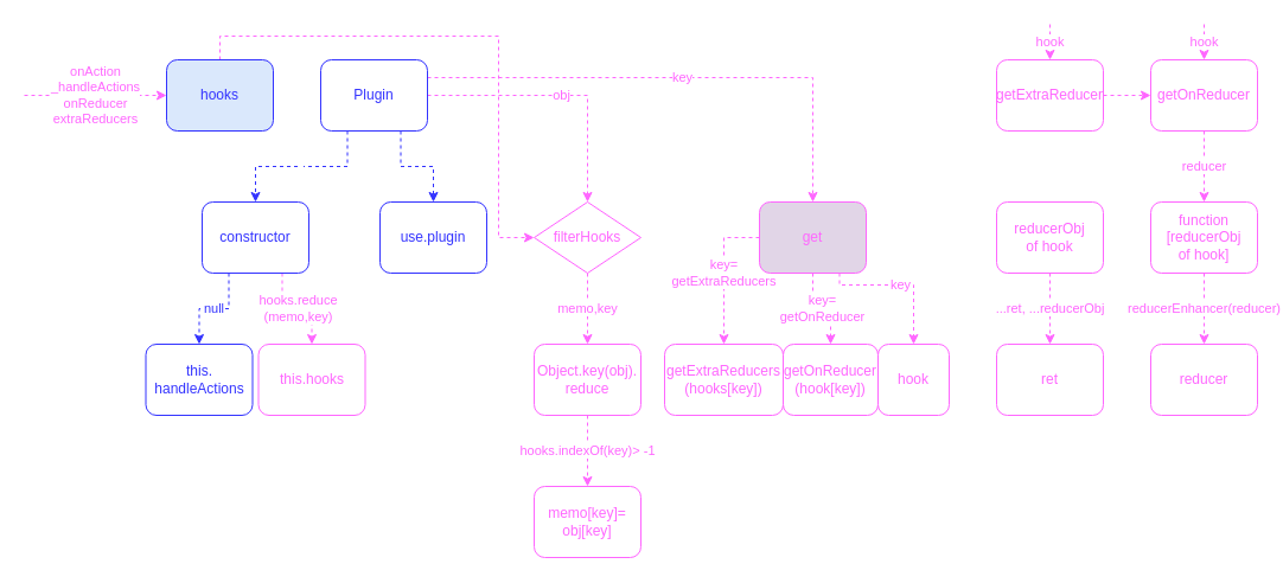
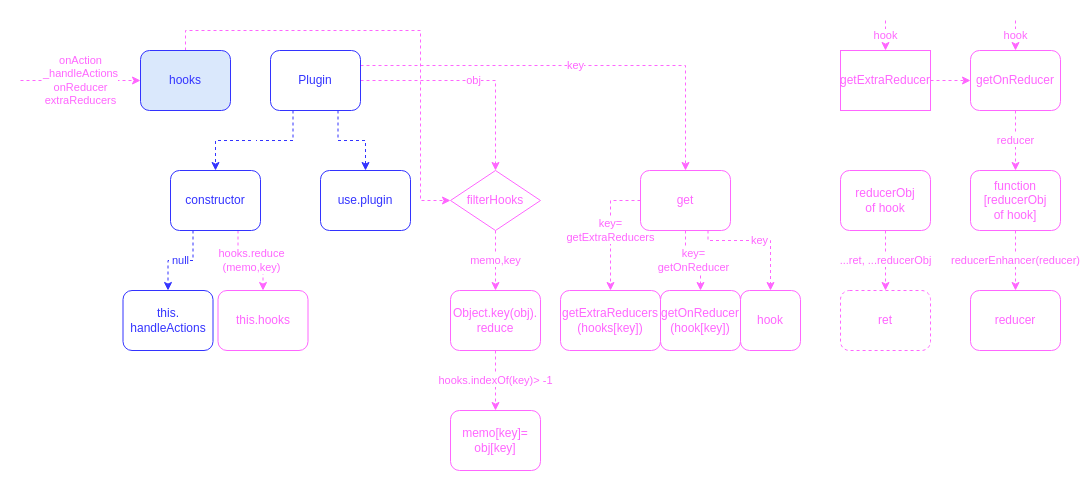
- <mxCell id="29" value="getExtraReducer" style="rounded=1;whiteSpace=wrap;html=1;strokeColor=#FF66FF;fontColor=#FF66FF;" parent="1" vertex="1"><mxGeometry x="840" y="50" width="90" height="60" as="geometry" /></mxCell>
+ <mxCell id="29" value="getExtraReducer" style="whiteSpace=wrap;html=1;strokeColor=#FF66FF;fontColor=#FF66FF;rounded=0;" parent="1" vertex="1"><mxGeometry x="840" y="50" width="90" height="60" as="geometry" /></mxCell>
- <mxCell id="24" value="get" style="rounded=1;whiteSpace=wrap;html=1;strokeColor=#FF66FF;fontColor=#FF66FF;fillColor=#e1d5e7;" parent="1" vertex="1"><mxGeometry x="640" y="170" width="90" height="60" as="geometry" /></mxCell>
+ <mxCell id="24" value="get" style="rounded=1;whiteSpace=wrap;html=1;strokeColor=#FF66FF;fontColor=#FF66FF;" parent="1" vertex="1"><mxGeometry x="640" y="170" width="90" height="60" as="geometry" /></mxCell>
- <mxCell id="33" value="ret" style="rounded=1;whiteSpace=wrap;html=1;strokeColor=#FF66FF;fontColor=#FF66FF;" parent="1" vertex="1"><mxGeometry x="840" y="290" width="90" height="60" as="geometry" /></mxCell>
+ <mxCell id="33" value="ret" style="rounded=1;whiteSpace=wrap;html=1;strokeColor=#FF66FF;fontColor=#FF66FF;dashed=1;" parent="1" vertex="1"><mxGeometry x="840" y="290" width="90" height="60" as="geometry" /></mxCell>
